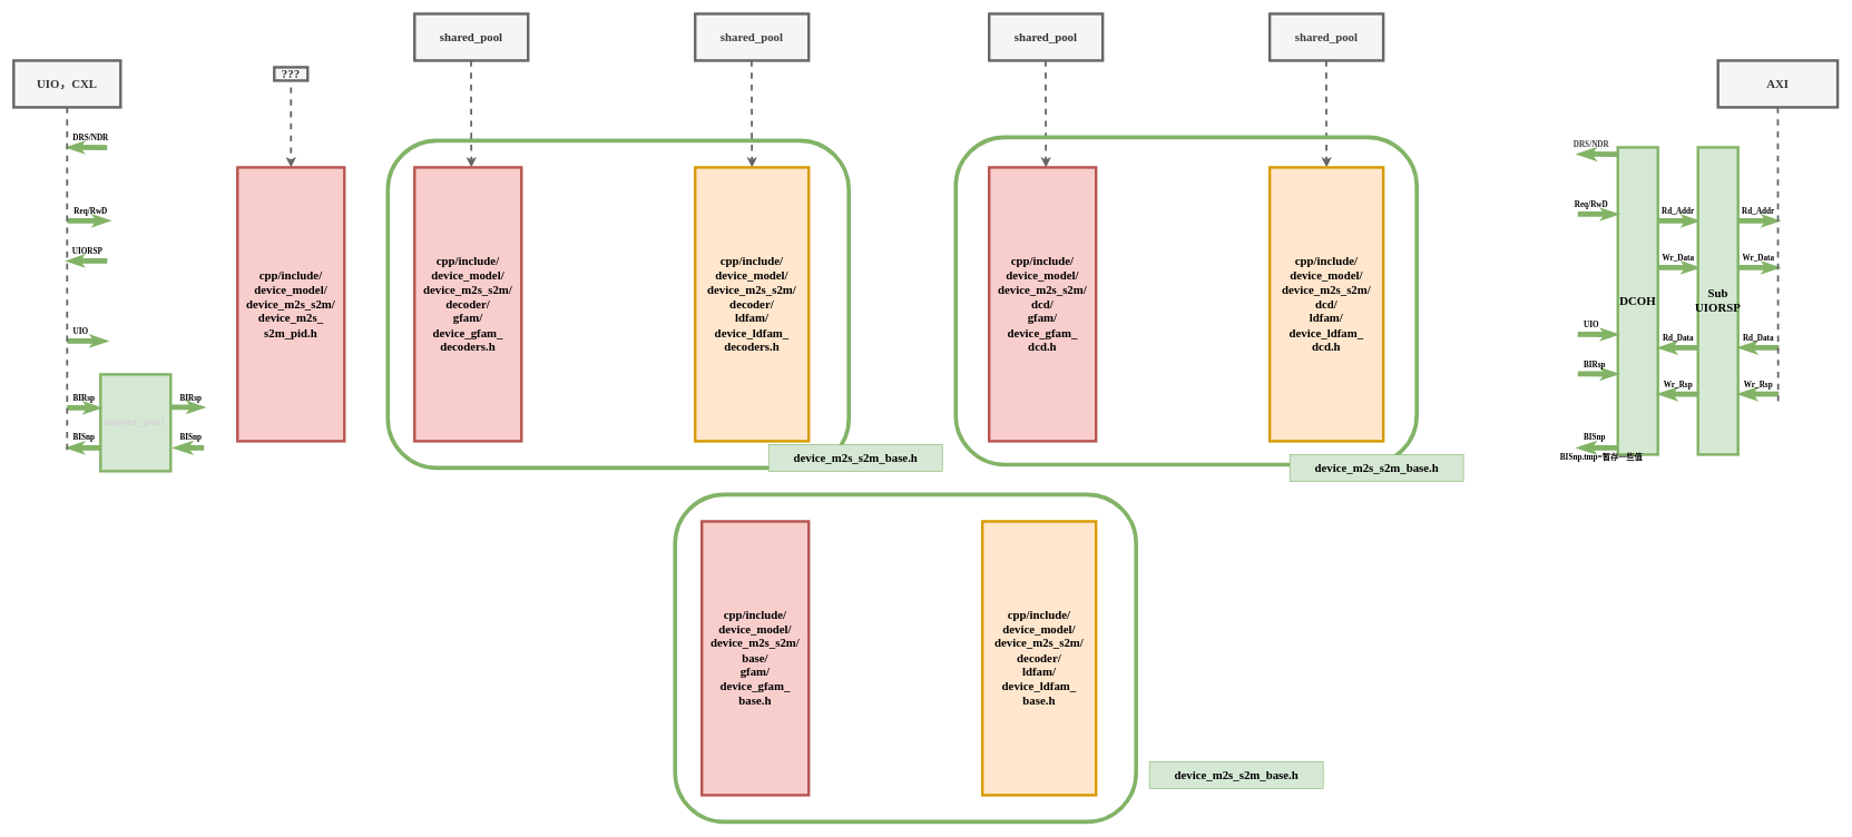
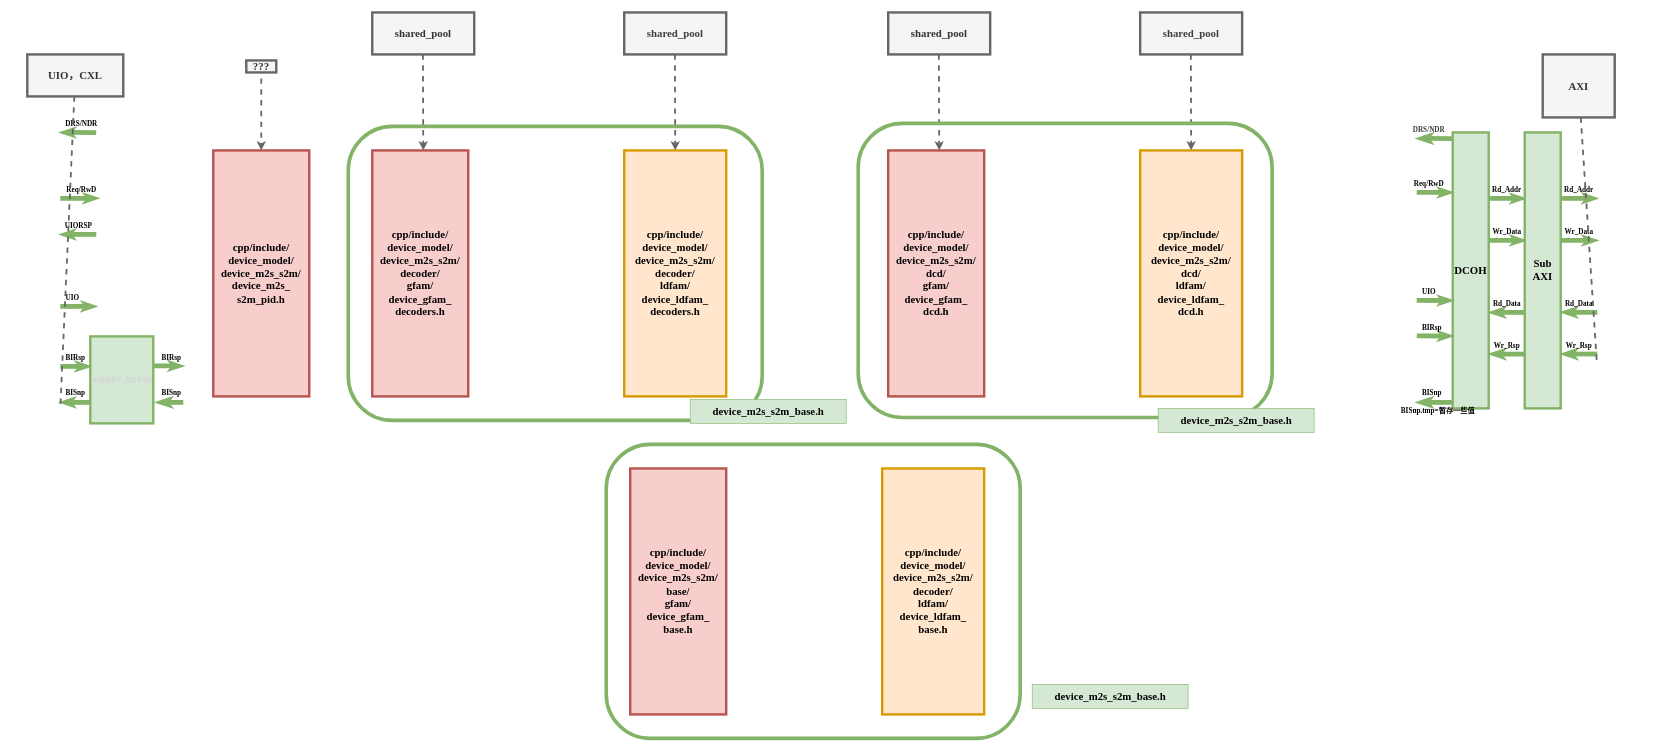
- <mxCell id="58" value="&lt;font face=&quot;Georgia&quot;&gt;&lt;span style=&quot;font-size: 18px;&quot;&gt;&lt;b&gt;UIO，CXL&lt;/b&gt;&lt;/span&gt;&lt;/font&gt;" style="rounded=0;whiteSpace=wrap;html=1;strokeWidth=4;fillColor=#f5f5f5;strokeColor=#666666;fontColor=#333333;" parent="1" vertex="1"><mxGeometry x="20" y="90" width="160" height="70" as="geometry" /></mxCell>
+ <mxCell id="58" value="&lt;font face=&quot;Georgia&quot;&gt;&lt;span style=&quot;font-size: 18px;&quot;&gt;&lt;b&gt;UIO，CXL&lt;/b&gt;&lt;/span&gt;&lt;/font&gt;" style="rounded=0;whiteSpace=wrap;html=1;strokeWidth=4;fillColor=#f5f5f5;strokeColor=#666666;fontColor=#333333;" parent="1" vertex="1"><mxGeometry x="45" y="90" width="160" height="70" as="geometry" /></mxCell>
- <mxCell id="36" value="&lt;font face=&quot;Georgia&quot;&gt;&lt;span style=&quot;font-size: 18px;&quot;&gt;&lt;b&gt;AXI&lt;/b&gt;&lt;/span&gt;&lt;/font&gt;" style="rounded=0;whiteSpace=wrap;html=1;strokeWidth=4;fillColor=#f5f5f5;strokeColor=#666666;fontColor=#333333;" parent="1" vertex="1"><mxGeometry x="2571" y="90" width="179" height="70" as="geometry" /></mxCell>
+ <mxCell id="36" value="&lt;font face=&quot;Georgia&quot;&gt;&lt;span style=&quot;font-size: 18px;&quot;&gt;&lt;b&gt;AXI&lt;/b&gt;&lt;/span&gt;&lt;/font&gt;" style="rounded=0;whiteSpace=wrap;html=1;strokeWidth=4;fillColor=#f5f5f5;strokeColor=#666666;fontColor=#333333;" parent="1" vertex="1"><mxGeometry x="2571" y="90" width="120" height="105" as="geometry" /></mxCell>
- <mxCell id="26" value="&lt;font face=&quot;Georgia&quot;&gt;&lt;span style=&quot;font-size: 18px;&quot;&gt;&lt;b&gt;Sub&lt;/b&gt;&lt;/span&gt;&lt;/font&gt;&lt;div&gt;&lt;font face=&quot;Georgia&quot;&gt;&lt;span style=&quot;font-size: 18px;&quot;&gt;&lt;b&gt;UIORSP&lt;/b&gt;&lt;/span&gt;&lt;/font&gt;&lt;/div&gt;" style="rounded=0;whiteSpace=wrap;html=1;strokeWidth=4;fillColor=#d5e8d4;strokeColor=#82b366;" parent="1" vertex="1"><mxGeometry x="2541" y="220" width="60" height="460" as="geometry" /></mxCell>
+ <mxCell id="26" value="&lt;font face=&quot;Georgia&quot;&gt;&lt;span style=&quot;font-size: 18px;&quot;&gt;&lt;b&gt;Sub&lt;/b&gt;&lt;/span&gt;&lt;/font&gt;&lt;div&gt;&lt;font face=&quot;Georgia&quot;&gt;&lt;span style=&quot;font-size: 18px;&quot;&gt;&lt;b&gt;AXI&lt;/b&gt;&lt;/span&gt;&lt;/font&gt;&lt;/div&gt;" style="rounded=0;whiteSpace=wrap;html=1;strokeWidth=4;fillColor=#d5e8d4;strokeColor=#82b366;" parent="1" vertex="1"><mxGeometry x="2541" y="220" width="60" height="460" as="geometry" /></mxCell>
- <mxCell id="39" value="&lt;div style=&quot;color: rgb(212, 212, 212); font-family: Consolas, 微软雅黑, monospace, Consolas, &amp;quot;Courier New&amp;quot;, monospace; font-size: 14px; line-height: 21px; white-space: pre;&quot;&gt;&lt;span&gt;&lt;b&gt;mapper_pool&lt;/b&gt;&lt;/span&gt;&lt;/div&gt;" style="rounded=0;whiteSpace=wrap;html=1;strokeWidth=4;fillColor=#d5e8d4;strokeColor=#82b366;" parent="1" vertex="1"><mxGeometry x="150" y="560" width="105" height="144.94" as="geometry" /></mxCell>
+ <mxCell id="39" value="&lt;div style=&quot;color: rgb(212, 212, 212); font-family: Consolas, 微软雅黑, monospace, Consolas, &amp;quot;Courier New&amp;quot;, monospace; font-size: 14px; line-height: 21px; white-space: pre;&quot;&gt;&lt;span&gt;&lt;b&gt;mapper_bitag&lt;/b&gt;&lt;/span&gt;&lt;/div&gt;" style="rounded=0;whiteSpace=wrap;html=1;strokeWidth=4;fillColor=#d5e8d4;strokeColor=#82b366;" parent="1" vertex="1"><mxGeometry x="150" y="560" width="105" height="144.94" as="geometry" /></mxCell>
